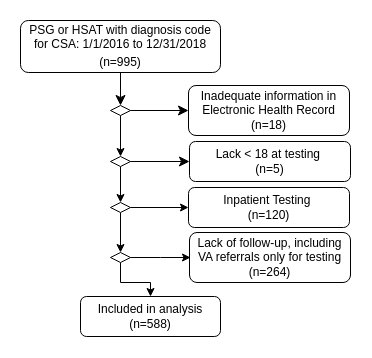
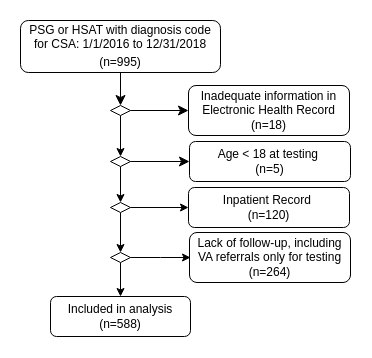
- <mxCell id="13" value="&lt;p style=&quot;margin: 0in; font-size: 12px; font-family: Calibri, sans-serif;&quot; align=&quot;center&quot; class=&quot;MsoNoSpacing&quot;&gt;Lack &amp;lt; 18 at testing&amp;nbsp;&lt;/p&gt;&lt;p style=&quot;margin: 0in; font-size: 12px; font-family: Calibri, sans-serif;&quot; align=&quot;center&quot; class=&quot;MsoNoSpacing&quot;&gt;(n=5)&lt;/p&gt;" style="rounded=1;whiteSpace=wrap;html=1;fontSize=12;glass=0;strokeWidth=1;shadow=0;" parent="1" vertex="1"><mxGeometry x="189" y="141" width="161" height="40" as="geometry" /></mxCell>
+ <mxCell id="13" value="&lt;p style=&quot;margin: 0in; font-size: 12px; font-family: Calibri, sans-serif;&quot; align=&quot;center&quot; class=&quot;MsoNoSpacing&quot;&gt;Age &amp;lt; 18 at testing&amp;nbsp;&lt;/p&gt;&lt;p style=&quot;margin: 0in; font-size: 12px; font-family: Calibri, sans-serif;&quot; align=&quot;center&quot; class=&quot;MsoNoSpacing&quot;&gt;(n=5)&lt;/p&gt;" style="rounded=1;whiteSpace=wrap;html=1;fontSize=12;glass=0;strokeWidth=1;shadow=0;" parent="1" vertex="1"><mxGeometry x="189" y="141" width="161" height="40" as="geometry" /></mxCell>
- <mxCell id="14" value="&lt;p style=&quot;margin: 0in; font-size: 12px; font-family: Calibri, sans-serif;&quot; align=&quot;center&quot; class=&quot;MsoNoSpacing&quot;&gt;Inpatient Testing&amp;nbsp;&lt;/p&gt;&lt;p style=&quot;margin: 0in; font-size: 12px; font-family: Calibri, sans-serif;&quot; align=&quot;center&quot; class=&quot;MsoNoSpacing&quot;&gt;(n=120)&lt;/p&gt;" style="rounded=1;whiteSpace=wrap;html=1;fontSize=12;glass=0;strokeWidth=1;shadow=0;" parent="1" vertex="1"><mxGeometry x="188" y="187" width="161" height="40" as="geometry" /></mxCell>
+ <mxCell id="14" value="&lt;p style=&quot;margin: 0in; font-size: 12px; font-family: Calibri, sans-serif;&quot; align=&quot;center&quot; class=&quot;MsoNoSpacing&quot;&gt;Inpatient Record&amp;nbsp;&lt;/p&gt;&lt;p style=&quot;margin: 0in; font-size: 12px; font-family: Calibri, sans-serif;&quot; align=&quot;center&quot; class=&quot;MsoNoSpacing&quot;&gt;(n=120)&lt;/p&gt;" style="rounded=1;whiteSpace=wrap;html=1;fontSize=12;glass=0;strokeWidth=1;shadow=0;" parent="1" vertex="1"><mxGeometry x="188" y="187" width="161" height="40" as="geometry" /></mxCell>
- <mxCell id="8" value="Included in analysis (n=588)" style="rounded=1;whiteSpace=wrap;html=1;fontSize=12;glass=0;strokeWidth=1;shadow=0;" parent="1" vertex="1"><mxGeometry x="80" y="296" width="140" height="40" as="geometry" /></mxCell>
+ <mxCell id="8" value="Included in analysis (n=588)" style="rounded=1;whiteSpace=wrap;html=1;fontSize=12;glass=0;strokeWidth=1;shadow=0;" parent="1" vertex="1"><mxGeometry x="50" y="296" width="140" height="40" as="geometry" /></mxCell>
